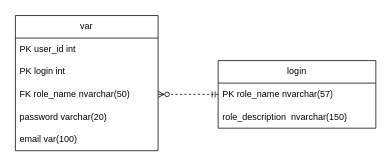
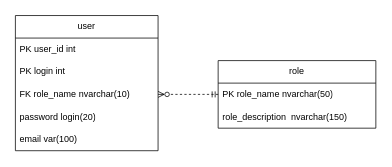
- <mxCell id="2" value="var" style="swimlane;fontStyle=0;childLayout=stackLayout;horizontal=1;startSize=30;horizontalStack=0;resizeParent=1;resizeParentMax=0;resizeLast=0;collapsible=1;marginBottom=0;whiteSpace=wrap;html=1;" parent="1" vertex="1"><mxGeometry x="20" y="20" width="190" height="180" as="geometry" /></mxCell>
+ <mxCell id="2" value="user" style="swimlane;fontStyle=0;childLayout=stackLayout;horizontal=1;startSize=30;horizontalStack=0;resizeParent=1;resizeParentMax=0;resizeLast=0;collapsible=1;marginBottom=0;whiteSpace=wrap;html=1;" parent="1" vertex="1"><mxGeometry x="20" y="20" width="190" height="180" as="geometry" /></mxCell>
- <mxCell id="8" value="login" style="swimlane;fontStyle=0;childLayout=stackLayout;horizontal=1;startSize=30;horizontalStack=0;resizeParent=1;resizeParentMax=0;resizeLast=0;collapsible=1;marginBottom=0;whiteSpace=wrap;html=1;" parent="1" vertex="1"><mxGeometry x="290" y="80" width="210" height="90" as="geometry" /></mxCell>
+ <mxCell id="8" value="role" style="swimlane;fontStyle=0;childLayout=stackLayout;horizontal=1;startSize=30;horizontalStack=0;resizeParent=1;resizeParentMax=0;resizeLast=0;collapsible=1;marginBottom=0;whiteSpace=wrap;html=1;" parent="1" vertex="1"><mxGeometry x="290" y="80" width="210" height="90" as="geometry" /></mxCell>
- <mxCell id="5" value="FK role_name nvarchar(50)" style="text;strokeColor=none;fillColor=none;align=left;verticalAlign=middle;spacingLeft=4;spacingRight=4;overflow=hidden;points=[[0,0.5],[1,0.5]];portConstraint=eastwest;rotatable=0;whiteSpace=wrap;html=1;" parent="2" vertex="1"><mxGeometry y="90" width="190" height="30" as="geometry" /></mxCell>
+ <mxCell id="5" value="FK role_name nvarchar(10)" style="text;strokeColor=none;fillColor=none;align=left;verticalAlign=middle;spacingLeft=4;spacingRight=4;overflow=hidden;points=[[0,0.5],[1,0.5]];portConstraint=eastwest;rotatable=0;whiteSpace=wrap;html=1;" parent="2" vertex="1"><mxGeometry y="90" width="190" height="30" as="geometry" /></mxCell>
- <mxCell id="9" value="PK role_name nvarchar(57)" style="text;strokeColor=none;fillColor=none;align=left;verticalAlign=middle;spacingLeft=4;spacingRight=4;overflow=hidden;points=[[0,0.5],[1,0.5]];portConstraint=eastwest;rotatable=0;whiteSpace=wrap;html=1;" parent="8" vertex="1"><mxGeometry y="30" width="210" height="30" as="geometry" /></mxCell>
+ <mxCell id="9" value="PK role_name nvarchar(50)" style="text;strokeColor=none;fillColor=none;align=left;verticalAlign=middle;spacingLeft=4;spacingRight=4;overflow=hidden;points=[[0,0.5],[1,0.5]];portConstraint=eastwest;rotatable=0;whiteSpace=wrap;html=1;" parent="8" vertex="1"><mxGeometry y="30" width="210" height="30" as="geometry" /></mxCell>
- <mxCell id="6" value="password varchar(20)" style="text;strokeColor=none;fillColor=none;align=left;verticalAlign=middle;spacingLeft=4;spacingRight=4;overflow=hidden;points=[[0,0.5],[1,0.5]];portConstraint=eastwest;rotatable=0;whiteSpace=wrap;html=1;" parent="2" vertex="1"><mxGeometry y="120" width="190" height="30" as="geometry" /></mxCell>
+ <mxCell id="6" value="password login(20)" style="text;strokeColor=none;fillColor=none;align=left;verticalAlign=middle;spacingLeft=4;spacingRight=4;overflow=hidden;points=[[0,0.5],[1,0.5]];portConstraint=eastwest;rotatable=0;whiteSpace=wrap;html=1;" parent="2" vertex="1"><mxGeometry y="120" width="190" height="30" as="geometry" /></mxCell>
